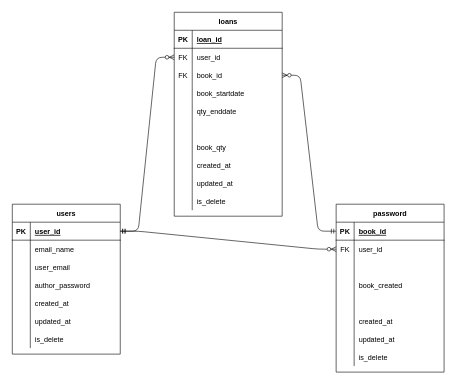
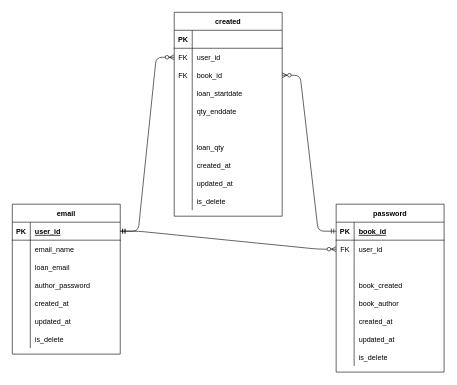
- <mxCell id="49" value="loans" style="shape=table;startSize=30;container=1;collapsible=1;childLayout=tableLayout;fixedRows=1;rowLines=0;fontStyle=1;align=center;resizeLast=1;" parent="1" vertex="1"><mxGeometry x="290" y="20" width="180" height="340" as="geometry" /></mxCell>
+ <mxCell id="49" value="created" style="shape=table;startSize=30;container=1;collapsible=1;childLayout=tableLayout;fixedRows=1;rowLines=0;fontStyle=1;align=center;resizeLast=1;" parent="1" vertex="1"><mxGeometry x="290" y="20" width="180" height="340" as="geometry" /></mxCell>
- <mxCell id="52" value="loan_id" style="shape=partialRectangle;connectable=0;fillColor=none;top=0;left=0;bottom=0;right=0;align=left;spacingLeft=6;fontStyle=5;overflow=hidden;" parent="50" vertex="1"><mxGeometry x="30" width="150" height="30" as="geometry" /></mxCell>
- <mxCell id="61" value="book_startdate" style="shape=partialRectangle;connectable=0;fillColor=none;top=0;left=0;bottom=0;right=0;align=left;spacingLeft=6;overflow=hidden;" parent="59" vertex="1"><mxGeometry x="30" width="150" height="30" as="geometry" /></mxCell>
+ <mxCell id="61" value="loan_startdate" style="shape=partialRectangle;connectable=0;fillColor=none;top=0;left=0;bottom=0;right=0;align=left;spacingLeft=6;overflow=hidden;" parent="59" vertex="1"><mxGeometry x="30" width="150" height="30" as="geometry" /></mxCell>
- <mxCell id="69" value="book_qty" style="shape=partialRectangle;connectable=0;fillColor=none;top=0;left=0;bottom=0;right=0;align=left;spacingLeft=6;overflow=hidden;" vertex="1" parent="67"><mxGeometry x="30" width="150" height="30" as="geometry" /></mxCell>
+ <mxCell id="69" value="loan_qty" style="shape=partialRectangle;connectable=0;fillColor=none;top=0;left=0;bottom=0;right=0;align=left;spacingLeft=6;overflow=hidden;" vertex="1" parent="67"><mxGeometry x="30" width="150" height="30" as="geometry" /></mxCell>
- <mxCell id="2" value="users" style="shape=table;startSize=30;container=1;collapsible=1;childLayout=tableLayout;fixedRows=1;rowLines=0;fontStyle=1;align=center;resizeLast=1;" parent="1" vertex="1"><mxGeometry x="20" y="340" width="180" height="250" as="geometry" /></mxCell>
+ <mxCell id="2" value="email" style="shape=table;startSize=30;container=1;collapsible=1;childLayout=tableLayout;fixedRows=1;rowLines=0;fontStyle=1;align=center;resizeLast=1;" parent="1" vertex="1"><mxGeometry x="20" y="340" width="180" height="250" as="geometry" /></mxCell>
- <mxCell id="11" value="user_email" style="shape=partialRectangle;connectable=0;fillColor=none;top=0;left=0;bottom=0;right=0;align=left;spacingLeft=6;overflow=hidden;" parent="9" vertex="1"><mxGeometry x="30" width="150" height="30" as="geometry" /></mxCell>
+ <mxCell id="11" value="loan_email" style="shape=partialRectangle;connectable=0;fillColor=none;top=0;left=0;bottom=0;right=0;align=left;spacingLeft=6;overflow=hidden;" parent="9" vertex="1"><mxGeometry x="30" width="150" height="30" as="geometry" /></mxCell>
+ <mxCell id="38" value="book_author" style="shape=partialRectangle;connectable=0;fillColor=none;top=0;left=0;bottom=0;right=0;align=left;spacingLeft=6;overflow=hidden;" parent="36" vertex="1"><mxGeometry x="30" width="150" height="30" as="geometry" /></mxCell>
